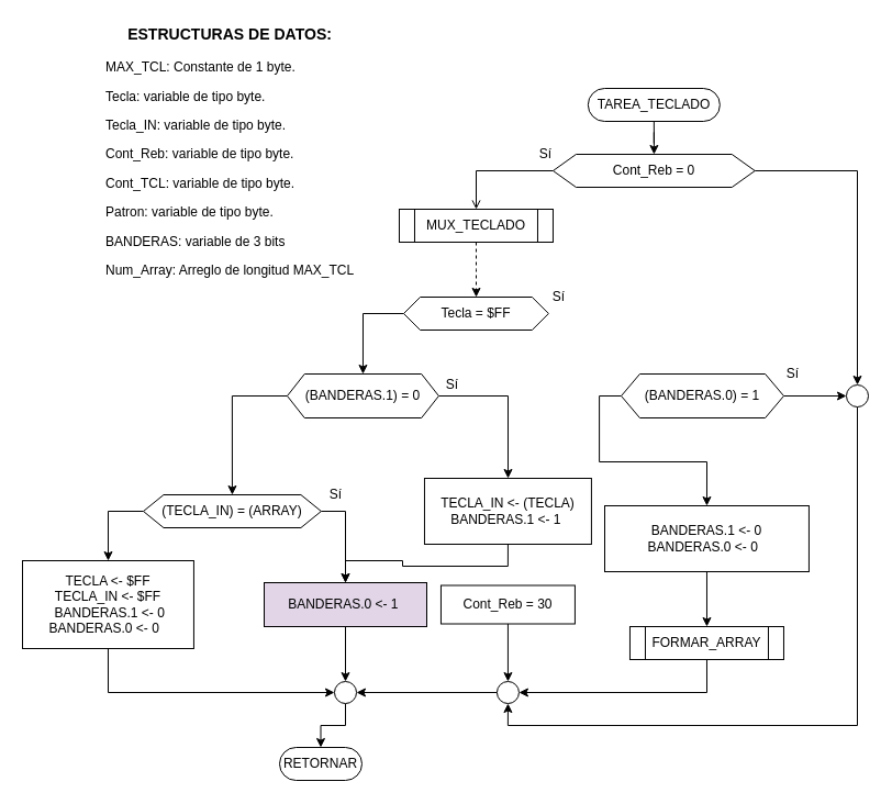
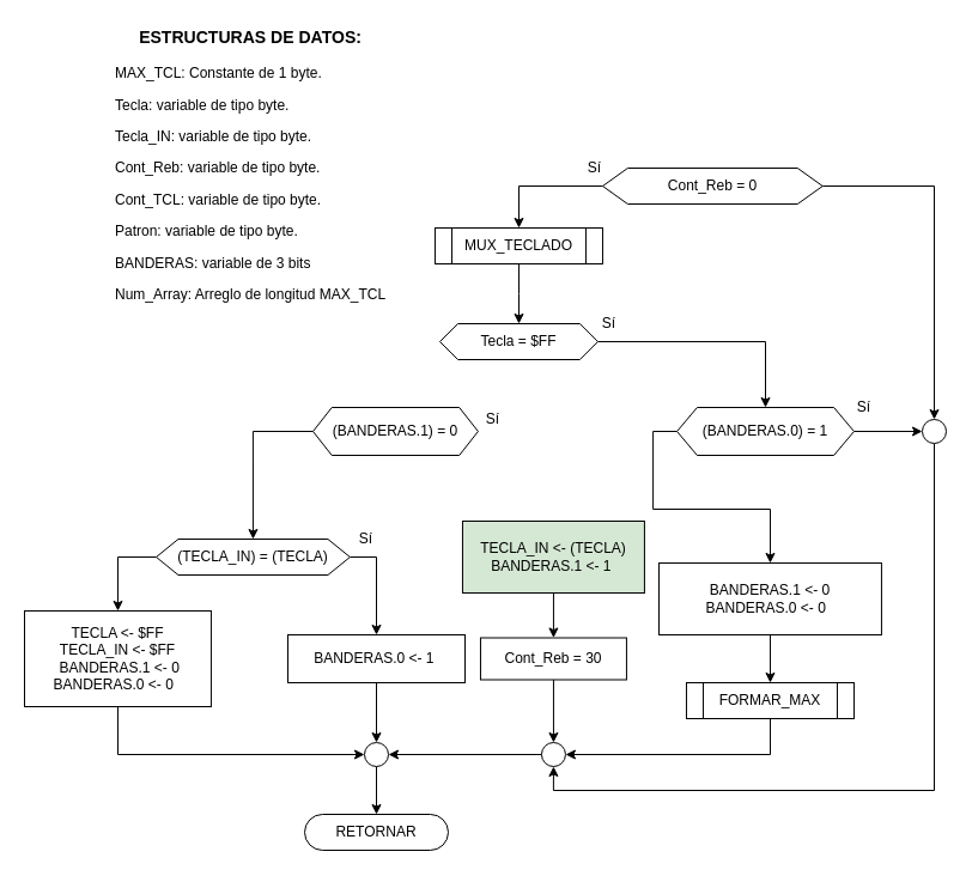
- <mxCell id="3" value="TAREA_TECLADO" style="rounded=1;whiteSpace=wrap;html=1;fontSize=12;glass=0;strokeWidth=1;shadow=0;arcSize=50;" parent="1" vertex="1"><mxGeometry x="534.85" y="80" width="120" height="30" as="geometry" /></mxCell>
- <mxCell id="2" style="edgeStyle=orthogonalEdgeStyle;rounded=0;orthogonalLoop=1;jettySize=auto;html=1;exitX=0.5;exitY=1;exitDx=0;exitDy=0;" parent="1" source="3" target="6" edge="1"><mxGeometry relative="1" as="geometry" /></mxCell>
- <mxCell id="4" style="edgeStyle=orthogonalEdgeStyle;rounded=0;orthogonalLoop=1;jettySize=auto;html=1;exitX=0;exitY=0.5;exitDx=0;exitDy=0;endArrow=open;" parent="1" source="6" target="8" edge="1"><mxGeometry relative="1" as="geometry" /></mxCell>
+ <mxCell id="4" style="edgeStyle=orthogonalEdgeStyle;rounded=0;orthogonalLoop=1;jettySize=auto;html=1;exitX=0;exitY=0.5;exitDx=0;exitDy=0;" parent="1" source="6" target="8" edge="1"><mxGeometry relative="1" as="geometry" /></mxCell>
- <mxCell id="7" style="edgeStyle=orthogonalEdgeStyle;rounded=0;orthogonalLoop=1;jettySize=auto;html=1;exitX=0.5;exitY=1;exitDx=0;exitDy=0;dashed=1;" parent="1" source="8" target="13" edge="1"><mxGeometry relative="1" as="geometry" /></mxCell>
+ <mxCell id="7" style="edgeStyle=orthogonalEdgeStyle;rounded=0;orthogonalLoop=1;jettySize=auto;html=1;exitX=0.5;exitY=1;exitDx=0;exitDy=0;" parent="1" source="8" target="13" edge="1"><mxGeometry relative="1" as="geometry" /></mxCell>
+ <mxCell id="12" style="edgeStyle=orthogonalEdgeStyle;rounded=0;orthogonalLoop=1;jettySize=auto;html=1;exitX=1;exitY=0.5;exitDx=0;exitDy=0;entryX=0.5;entryY=0;entryDx=0;entryDy=0;" parent="1" source="13" target="16" edge="1"><mxGeometry relative="1" as="geometry"><mxPoint x="643" y="310" as="targetPoint" /></mxGeometry></mxCell>
- <mxCell id="11" style="edgeStyle=orthogonalEdgeStyle;rounded=0;orthogonalLoop=1;jettySize=auto;html=1;exitX=0;exitY=0.5;exitDx=0;exitDy=0;entryX=0.5;entryY=0;entryDx=0;entryDy=0;" parent="1" source="13" target="19" edge="1"><mxGeometry relative="1" as="geometry"><mxPoint x="333" y="310" as="targetPoint" /></mxGeometry></mxCell>
- <mxCell id="17" style="edgeStyle=orthogonalEdgeStyle;rounded=0;orthogonalLoop=1;jettySize=auto;html=1;exitX=1;exitY=0.5;exitDx=0;exitDy=0;" parent="1" source="19" target="22" edge="1"><mxGeometry relative="1" as="geometry" /></mxCell>
- <mxCell id="25" value="(TECLA_IN) = (ARRAY)" style="shape=hexagon;perimeter=hexagonPerimeter2;whiteSpace=wrap;html=1;size=0.114;" parent="1" vertex="1"><mxGeometry x="130" y="450" width="161.88" height="30" as="geometry" /></mxCell>
+ <mxCell id="25" value="(TECLA_IN) = (TECLA)" style="shape=hexagon;perimeter=hexagonPerimeter2;whiteSpace=wrap;html=1;size=0.114;" parent="1" vertex="1"><mxGeometry x="130" y="450" width="161.88" height="30" as="geometry" /></mxCell>
- <mxCell id="22" value="&lt;span&gt;TECLA_IN &amp;lt;- (TECLA)&lt;/span&gt;&lt;br&gt;&lt;span&gt;BANDERAS.1 &amp;lt;- 1&amp;nbsp;&lt;/span&gt;" style="rounded=0;whiteSpace=wrap;html=1;" parent="1" vertex="1"><mxGeometry x="385.96" y="435" width="151.96" height="60" as="geometry" /></mxCell>
+ <mxCell id="22" value="&lt;span&gt;TECLA_IN &amp;lt;- (TECLA)&lt;/span&gt;&lt;br&gt;&lt;span&gt;BANDERAS.1 &amp;lt;- 1&amp;nbsp;&lt;/span&gt;" style="rounded=0;whiteSpace=wrap;html=1;fillColor=#d5e8d4;" parent="1" vertex="1"><mxGeometry x="385.96" y="435" width="151.96" height="60" as="geometry" /></mxCell>
- <mxCell id="35" value="BANDERAS.1 &amp;lt;- 0&lt;br&gt;BANDERAS.0 &amp;lt;- 0&amp;nbsp;&amp;nbsp;" style="rounded=0;whiteSpace=wrap;html=1;" parent="1" vertex="1"><mxGeometry x="550" y="460" width="185.94" height="60" as="geometry" /></mxCell>
+ <mxCell id="35" value="BANDERAS.1 &amp;lt;- 0&lt;br&gt;BANDERAS.0 &amp;lt;- 0&amp;nbsp;&amp;nbsp;" style="rounded=0;whiteSpace=wrap;html=1;" parent="1" vertex="1"><mxGeometry x="550" y="470" width="185.94" height="60" as="geometry" /></mxCell>
- <mxCell id="21" style="edgeStyle=orthogonalEdgeStyle;rounded=0;orthogonalLoop=1;jettySize=auto;html=1;exitX=0.5;exitY=1;exitDx=0;exitDy=0;" parent="1" source="22" target="27" edge="1"><mxGeometry relative="1" as="geometry" /></mxCell>
+ <mxCell id="21" style="edgeStyle=orthogonalEdgeStyle;rounded=0;orthogonalLoop=1;jettySize=auto;html=1;exitX=0.5;exitY=1;exitDx=0;exitDy=0;entryX=0.5;entryY=0;entryDx=0;entryDy=0;" parent="1" source="22" target="45" edge="1"><mxGeometry relative="1" as="geometry" /></mxCell>
- <mxCell id="27" value="&lt;span&gt;BANDERAS.0 &amp;lt;- 1&amp;nbsp;&lt;/span&gt;" style="rounded=0;whiteSpace=wrap;html=1;fillColor=#e1d5e7;" parent="1" vertex="1"><mxGeometry x="240" y="530" width="148" height="40" as="geometry" /></mxCell>
+ <mxCell id="27" value="&lt;span&gt;BANDERAS.0 &amp;lt;- 1&amp;nbsp;&lt;/span&gt;" style="rounded=0;whiteSpace=wrap;html=1;" parent="1" vertex="1"><mxGeometry x="240" y="530" width="148" height="40" as="geometry" /></mxCell>
- <mxCell id="37" value="FORMAR_ARRAY" style="shape=process;whiteSpace=wrap;html=1;backgroundOutline=1;" parent="1" vertex="1"><mxGeometry x="572.97" y="570" width="140" height="30" as="geometry" /></mxCell>
+ <mxCell id="37" value="FORMAR_MAX" style="shape=process;whiteSpace=wrap;html=1;backgroundOutline=1;" parent="1" vertex="1"><mxGeometry x="572.97" y="570" width="140" height="30" as="geometry" /></mxCell>
- <mxCell id="40" value="RETORNAR" style="rounded=1;whiteSpace=wrap;html=1;fontSize=12;glass=0;strokeWidth=1;shadow=0;arcSize=50;" parent="1" vertex="1"><mxGeometry x="254" y="680" width="75" height="30" as="geometry" /></mxCell>
+ <mxCell id="40" value="RETORNAR" style="rounded=1;whiteSpace=wrap;html=1;fontSize=12;glass=0;strokeWidth=1;shadow=0;arcSize=50;" parent="1" vertex="1"><mxGeometry x="254" y="680" width="120" height="30" as="geometry" /></mxCell>
